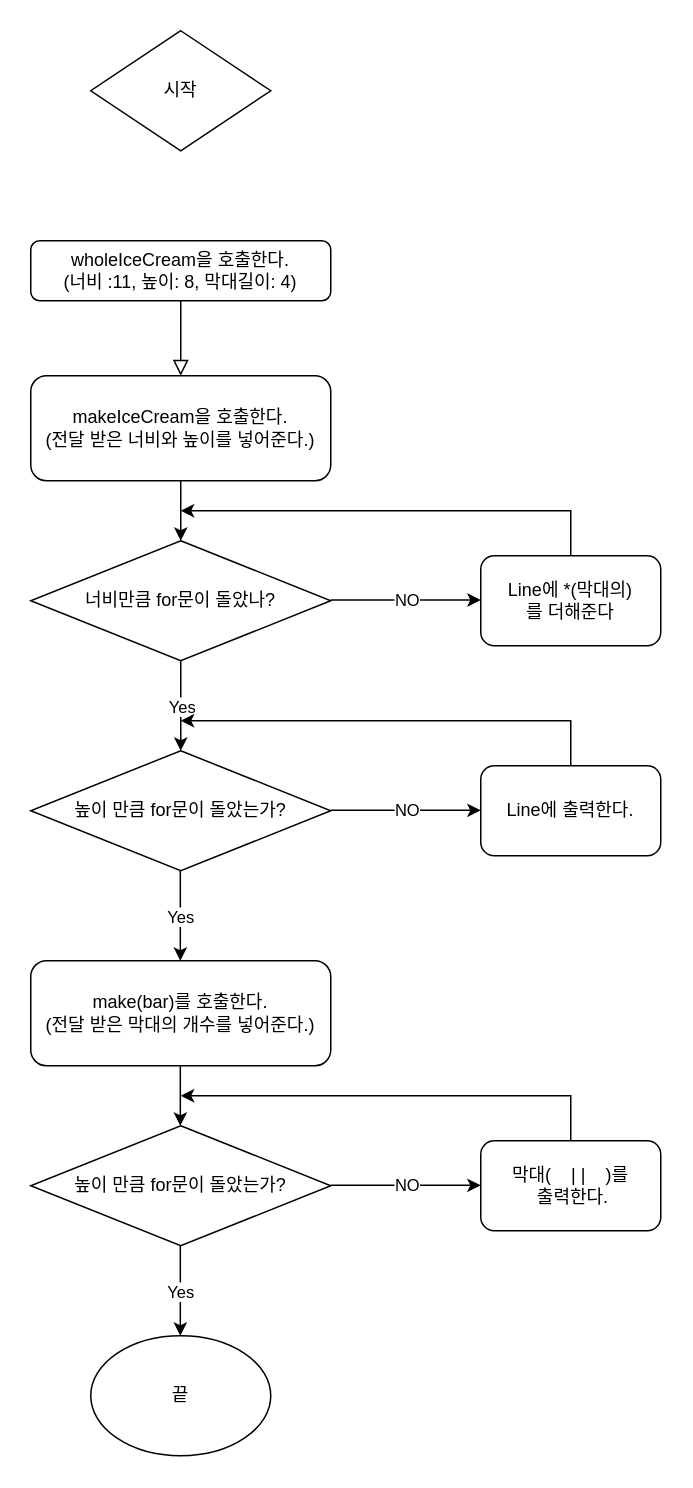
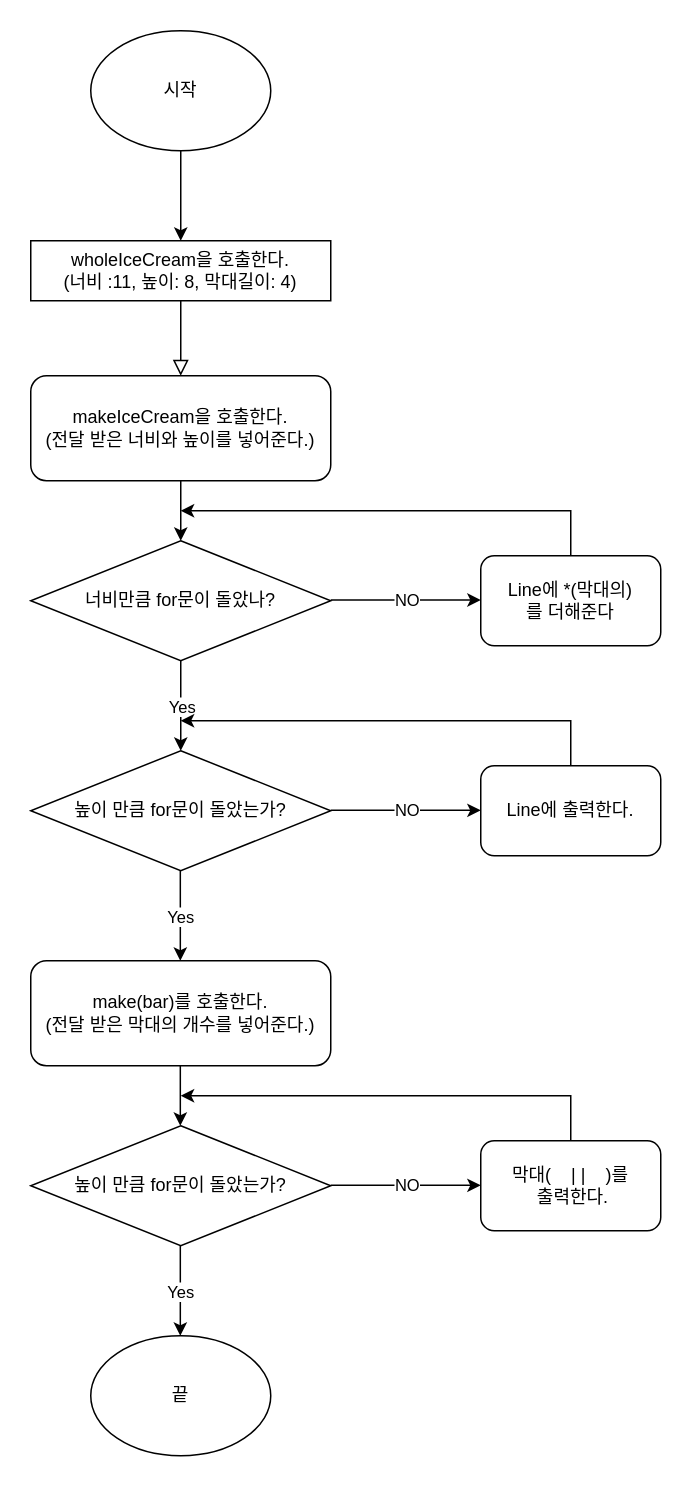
- <mxCell id="4" value="시작" style="rhombus;whiteSpace=wrap;html=1;" vertex="1" parent="1"><mxGeometry x="60" y="20" width="120" height="80" as="geometry" /></mxCell>
+ <mxCell id="4" value="시작" style="ellipse;whiteSpace=wrap;html=1;" vertex="1" parent="1"><mxGeometry x="60" y="20" width="120" height="80" as="geometry" /></mxCell>
+ <mxCell id="5" value="" style="endArrow=classic;html=1;rounded=0;exitX=0.5;exitY=1;exitDx=0;exitDy=0;entryX=0.5;entryY=0;entryDx=0;entryDy=0;" edge="1" parent="1" source="4" target="3"><mxGeometry width="50" height="50" relative="1" as="geometry"><mxPoint x="170" y="600" as="sourcePoint" /><mxPoint x="220" y="550" as="targetPoint" /></mxGeometry></mxCell>
- <mxCell id="3" value="wholeIceCream을 호출한다. &lt;br&gt;(너비 :11, 높이: 8, 막대길이: 4)" style="rounded=1;whiteSpace=wrap;html=1;fontSize=12;glass=0;strokeWidth=1;shadow=0;" parent="1" vertex="1"><mxGeometry x="20" y="160" width="200" height="40" as="geometry" /></mxCell>
+ <mxCell id="3" value="wholeIceCream을 호출한다. &lt;br&gt;(너비 :11, 높이: 8, 막대길이: 4)" style="whiteSpace=wrap;html=1;fontSize=12;glass=0;strokeWidth=1;shadow=0;rounded=0;" parent="1" vertex="1"><mxGeometry x="20" y="160" width="200" height="40" as="geometry" /></mxCell>
